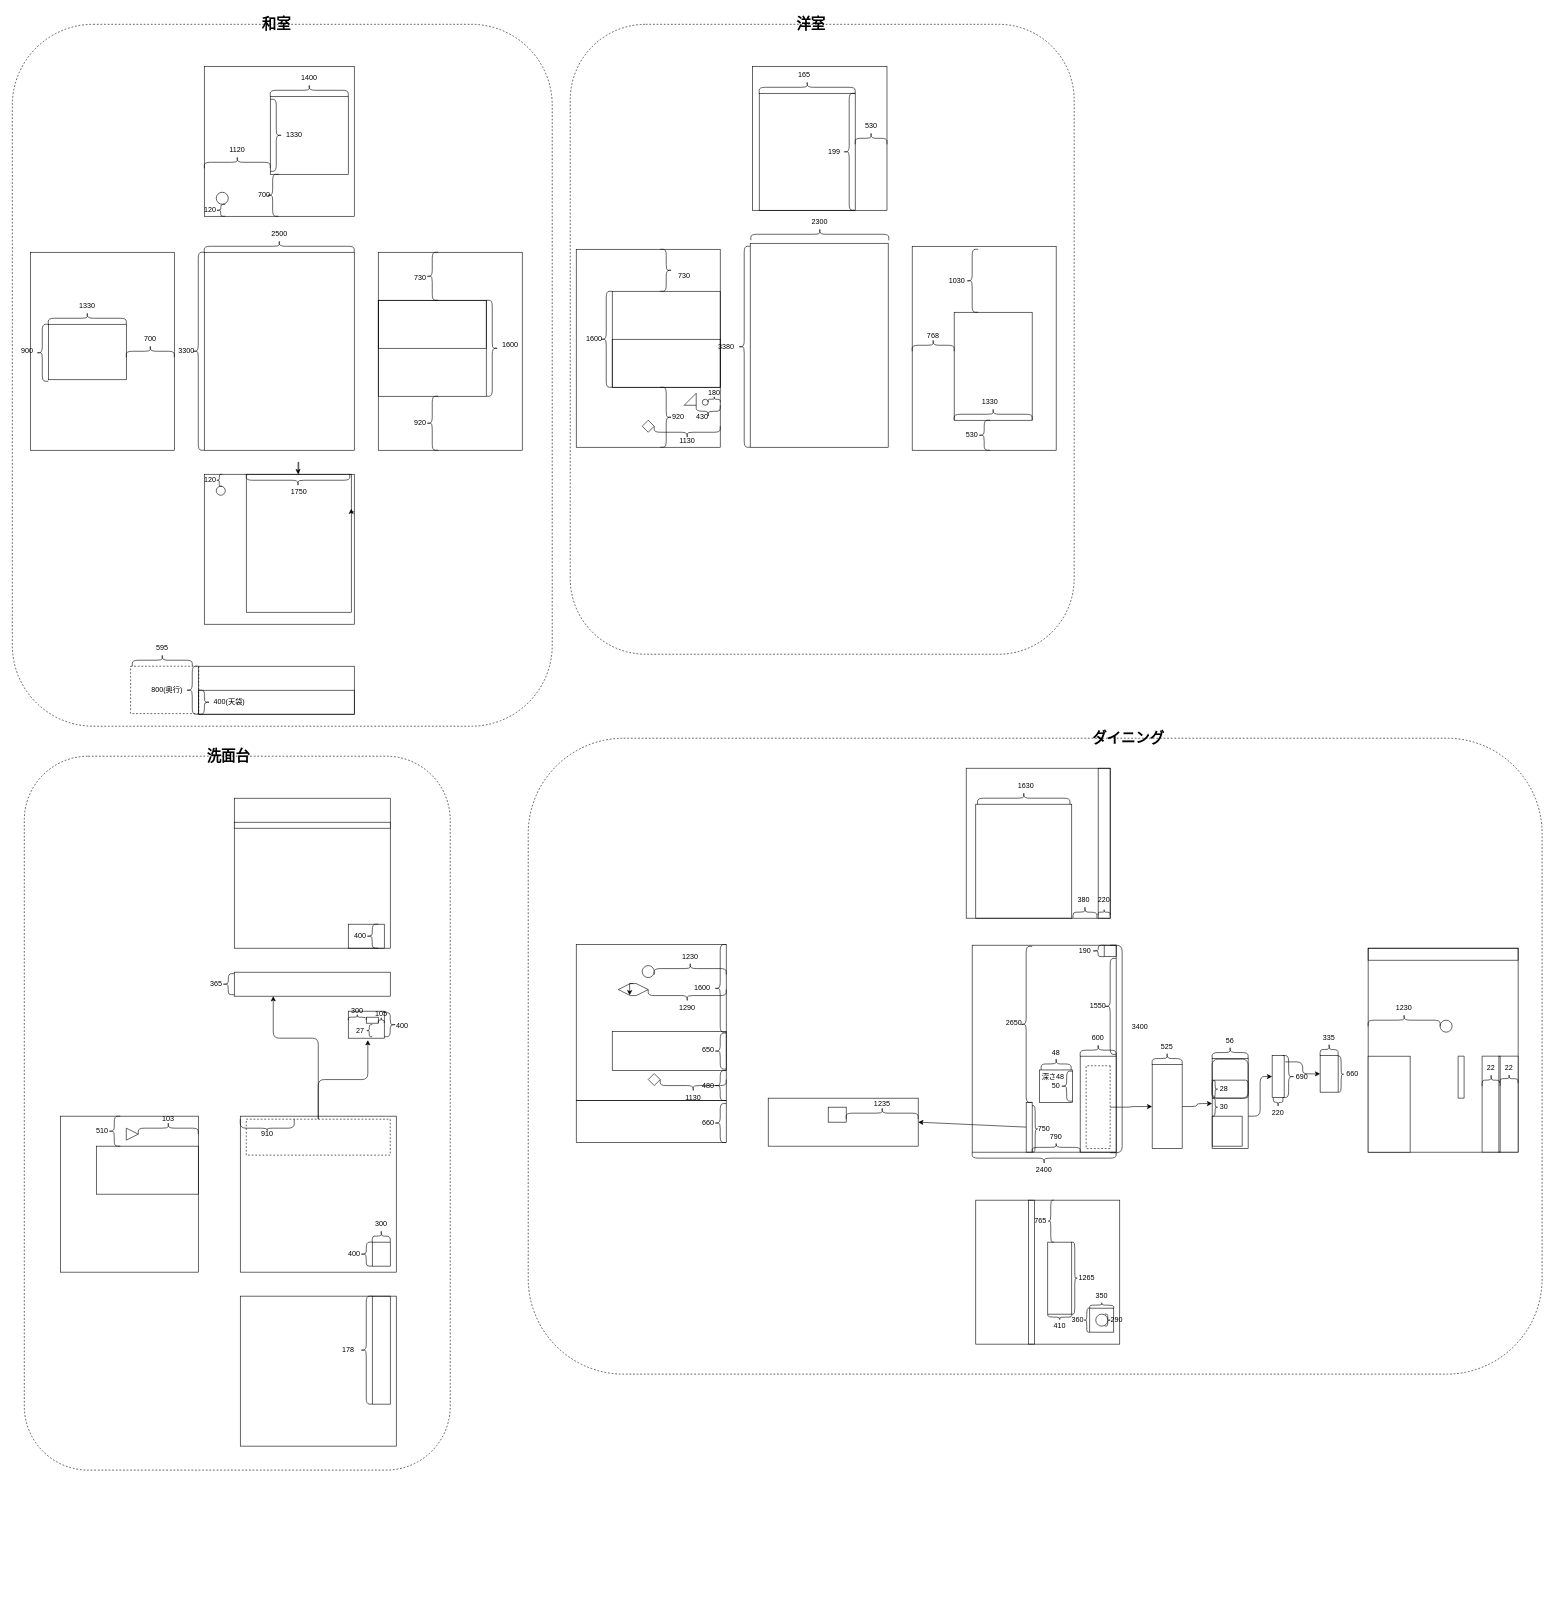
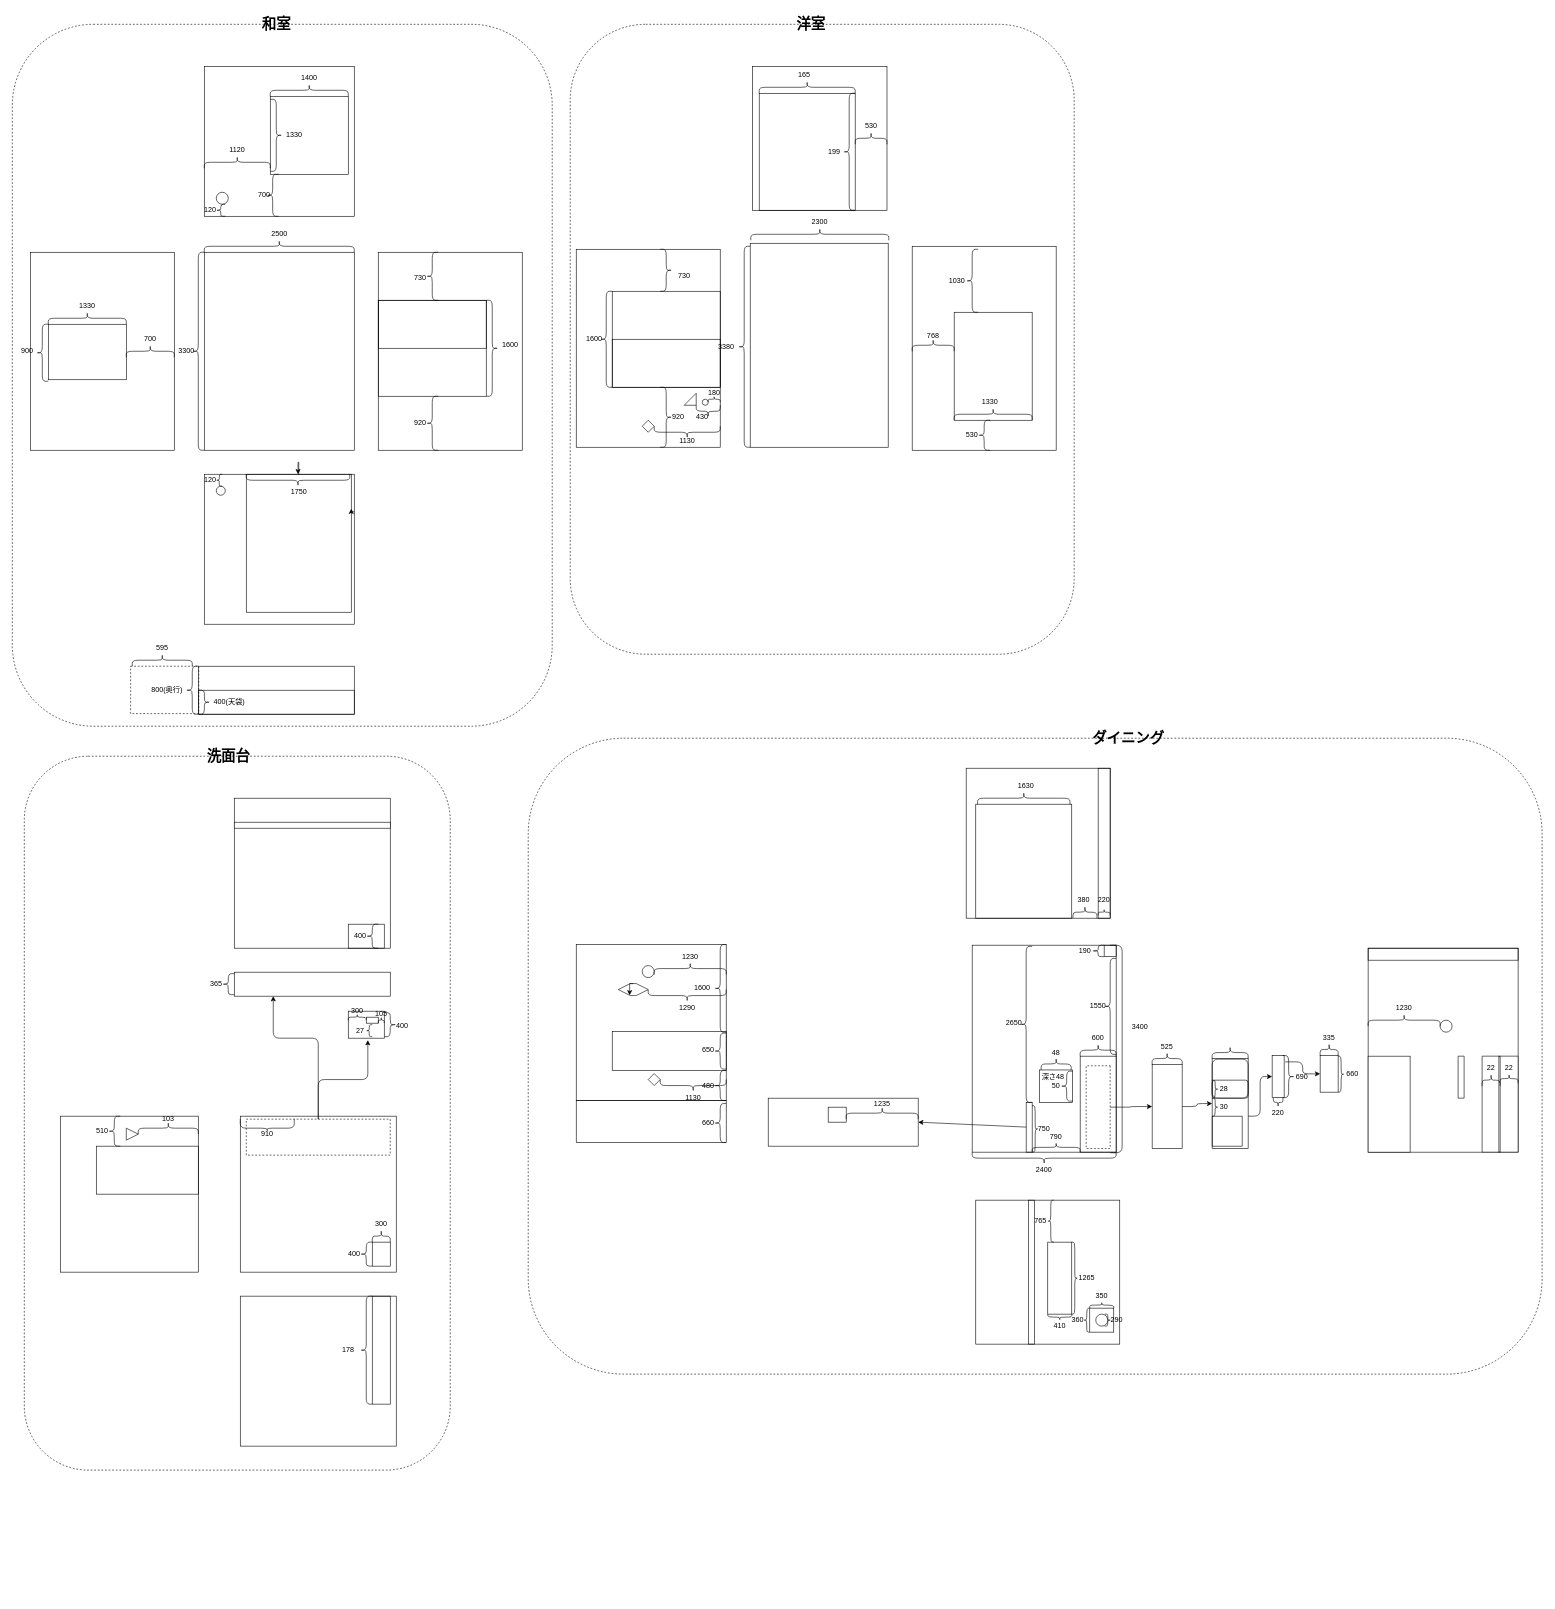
- <mxCell id="186" value="56" style="text;html=1;strokeColor=none;fillColor=none;align=center;verticalAlign=middle;whiteSpace=wrap;rounded=0;container=0;" parent="116" vertex="1"><mxGeometry x="780" y="384" width="40" height="20" as="geometry" /></mxCell>
